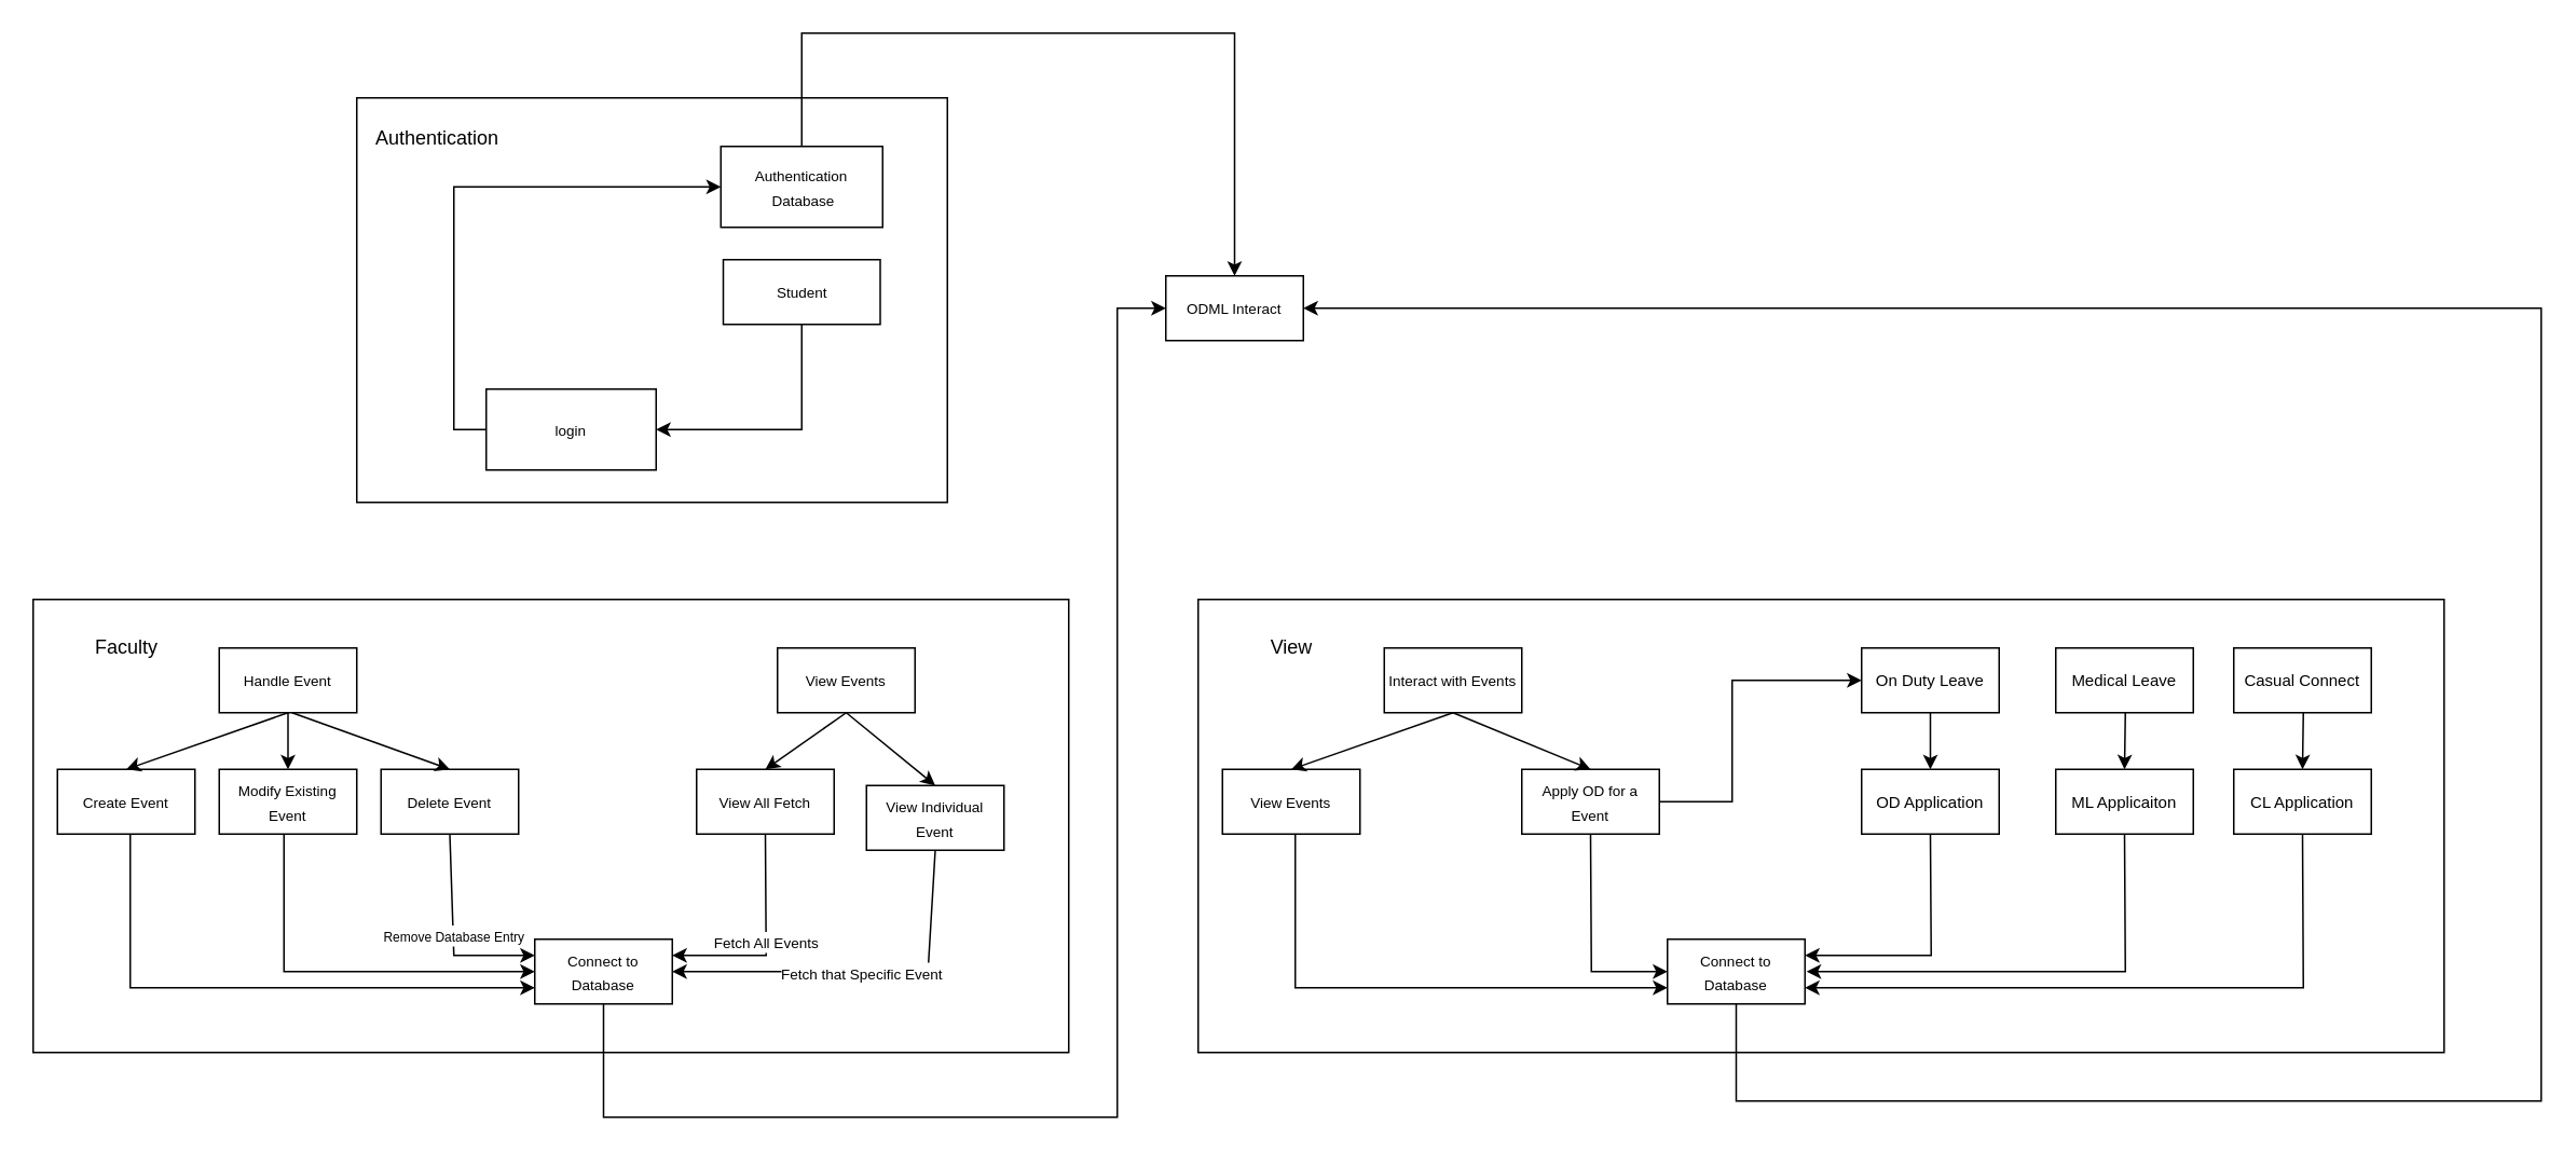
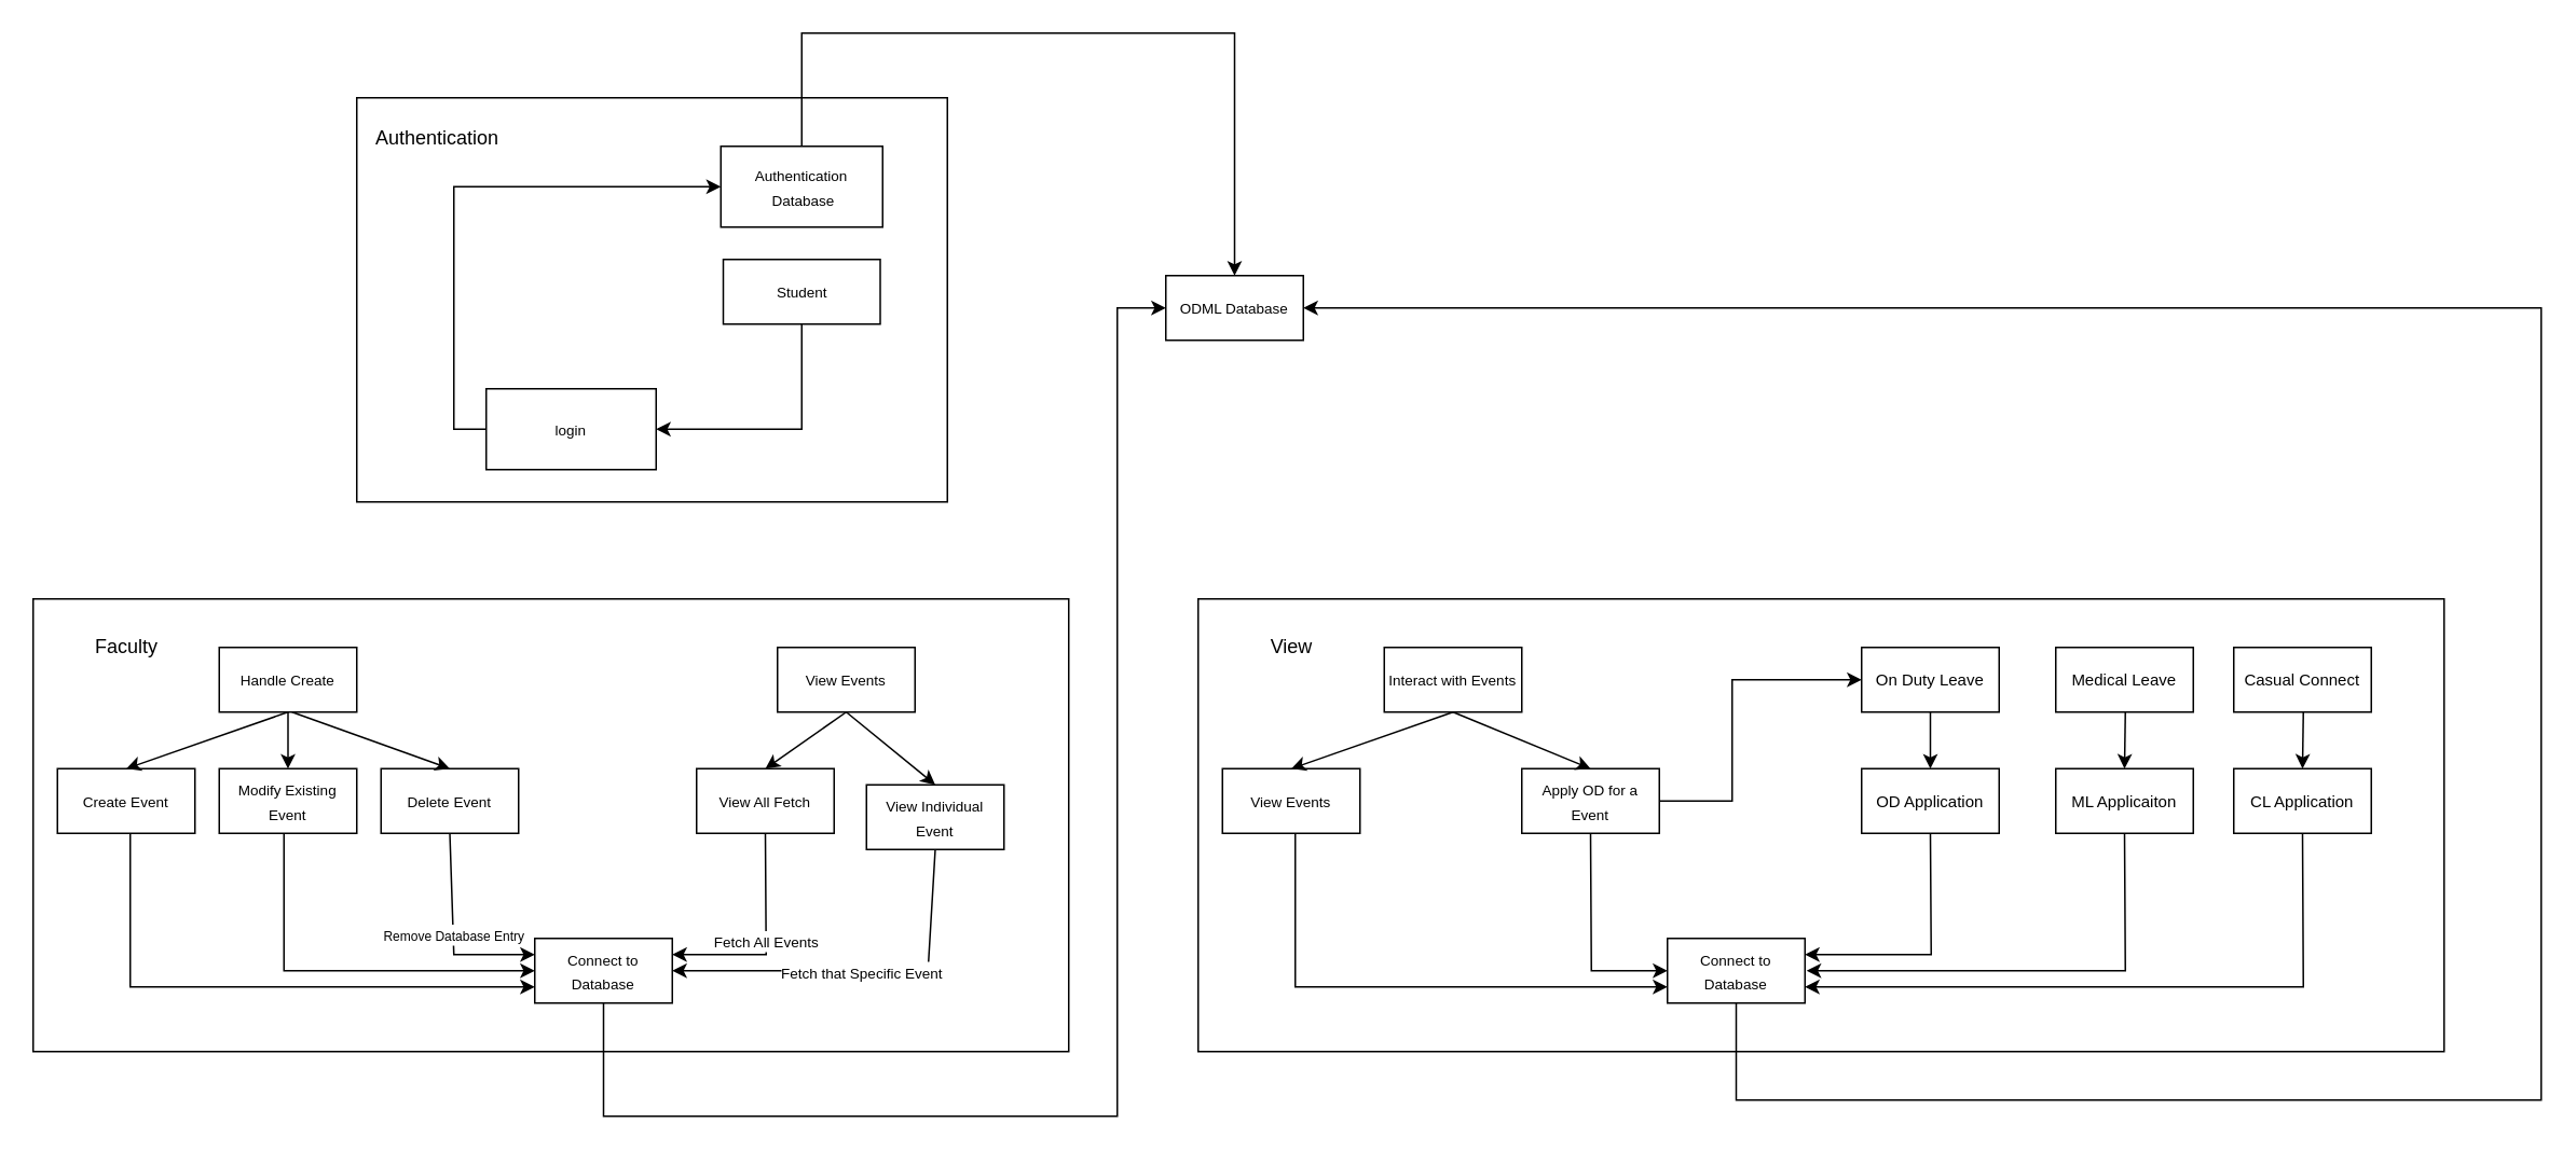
- <mxCell id="58" value="&lt;font style=&quot;font-size: 9px;&quot;&gt;ODML Interact&lt;/font&gt;" style="rounded=0;whiteSpace=wrap;html=1;" vertex="1" parent="1"><mxGeometry x="720" y="170" width="85" height="40" as="geometry" /></mxCell>
+ <mxCell id="58" value="&lt;font style=&quot;font-size: 9px;&quot;&gt;ODML Database&lt;/font&gt;" style="rounded=0;whiteSpace=wrap;html=1;" vertex="1" parent="1"><mxGeometry x="720" y="170" width="85" height="40" as="geometry" /></mxCell>
- <mxCell id="18" value="&lt;font style=&quot;font-size: 9px;&quot;&gt;Handle Event&lt;/font&gt;" style="rounded=0;whiteSpace=wrap;html=1;" vertex="1" parent="1"><mxGeometry x="135" y="400" width="85" height="40" as="geometry" /></mxCell>
+ <mxCell id="18" value="&lt;font style=&quot;font-size: 9px;&quot;&gt;Handle Create&lt;/font&gt;" style="rounded=0;whiteSpace=wrap;html=1;" vertex="1" parent="1"><mxGeometry x="135" y="400" width="85" height="40" as="geometry" /></mxCell>
